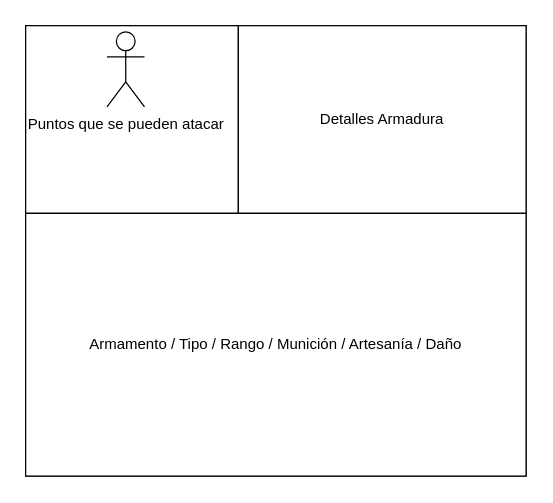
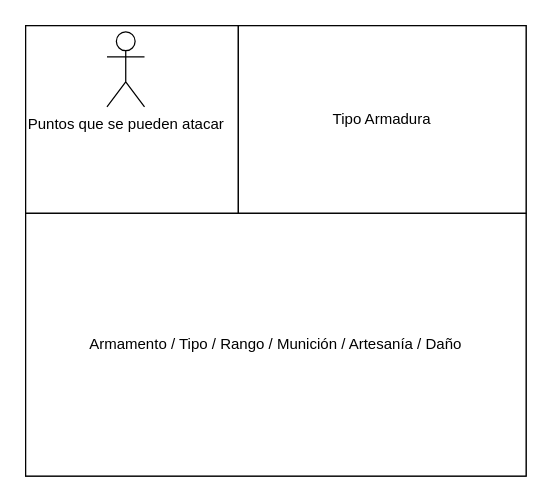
- <mxCell id="5" value="Detalles Armadura" style="rounded=0;whiteSpace=wrap;html=1;" vertex="1" parent="1"><mxGeometry x="190" y="20" width="230" height="150" as="geometry" /></mxCell>
+ <mxCell id="5" value="Tipo Armadura" style="rounded=0;whiteSpace=wrap;html=1;" vertex="1" parent="1"><mxGeometry x="190" y="20" width="230" height="150" as="geometry" /></mxCell>
